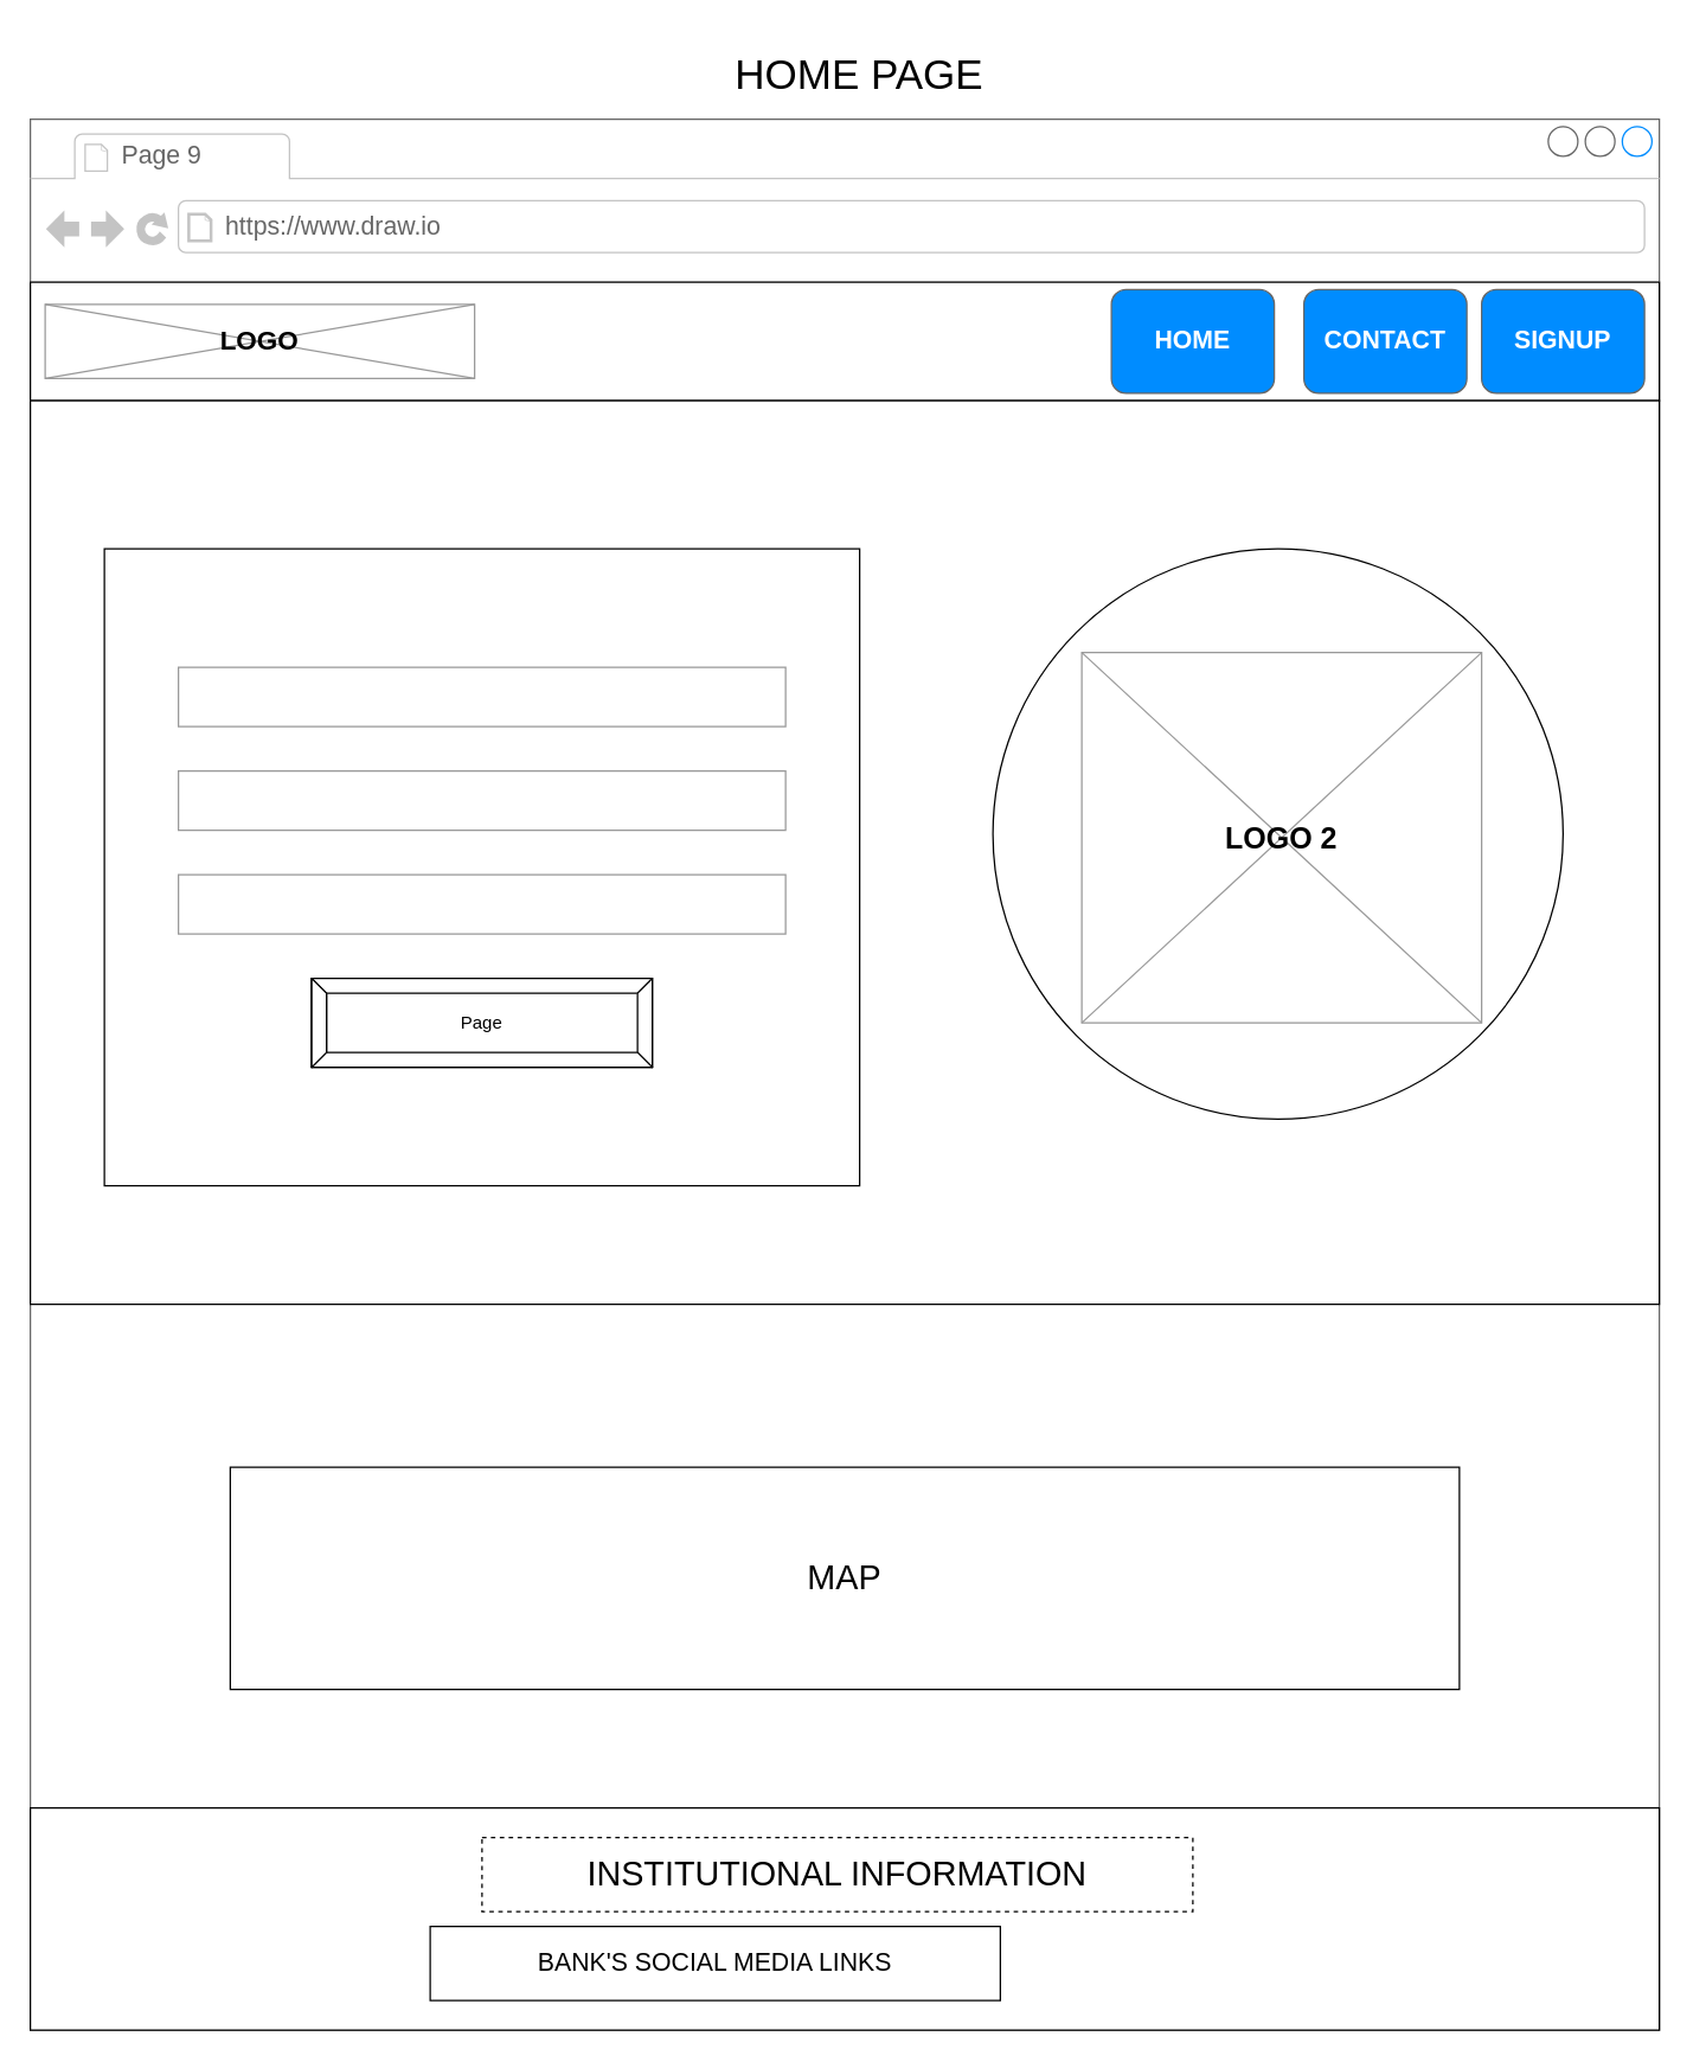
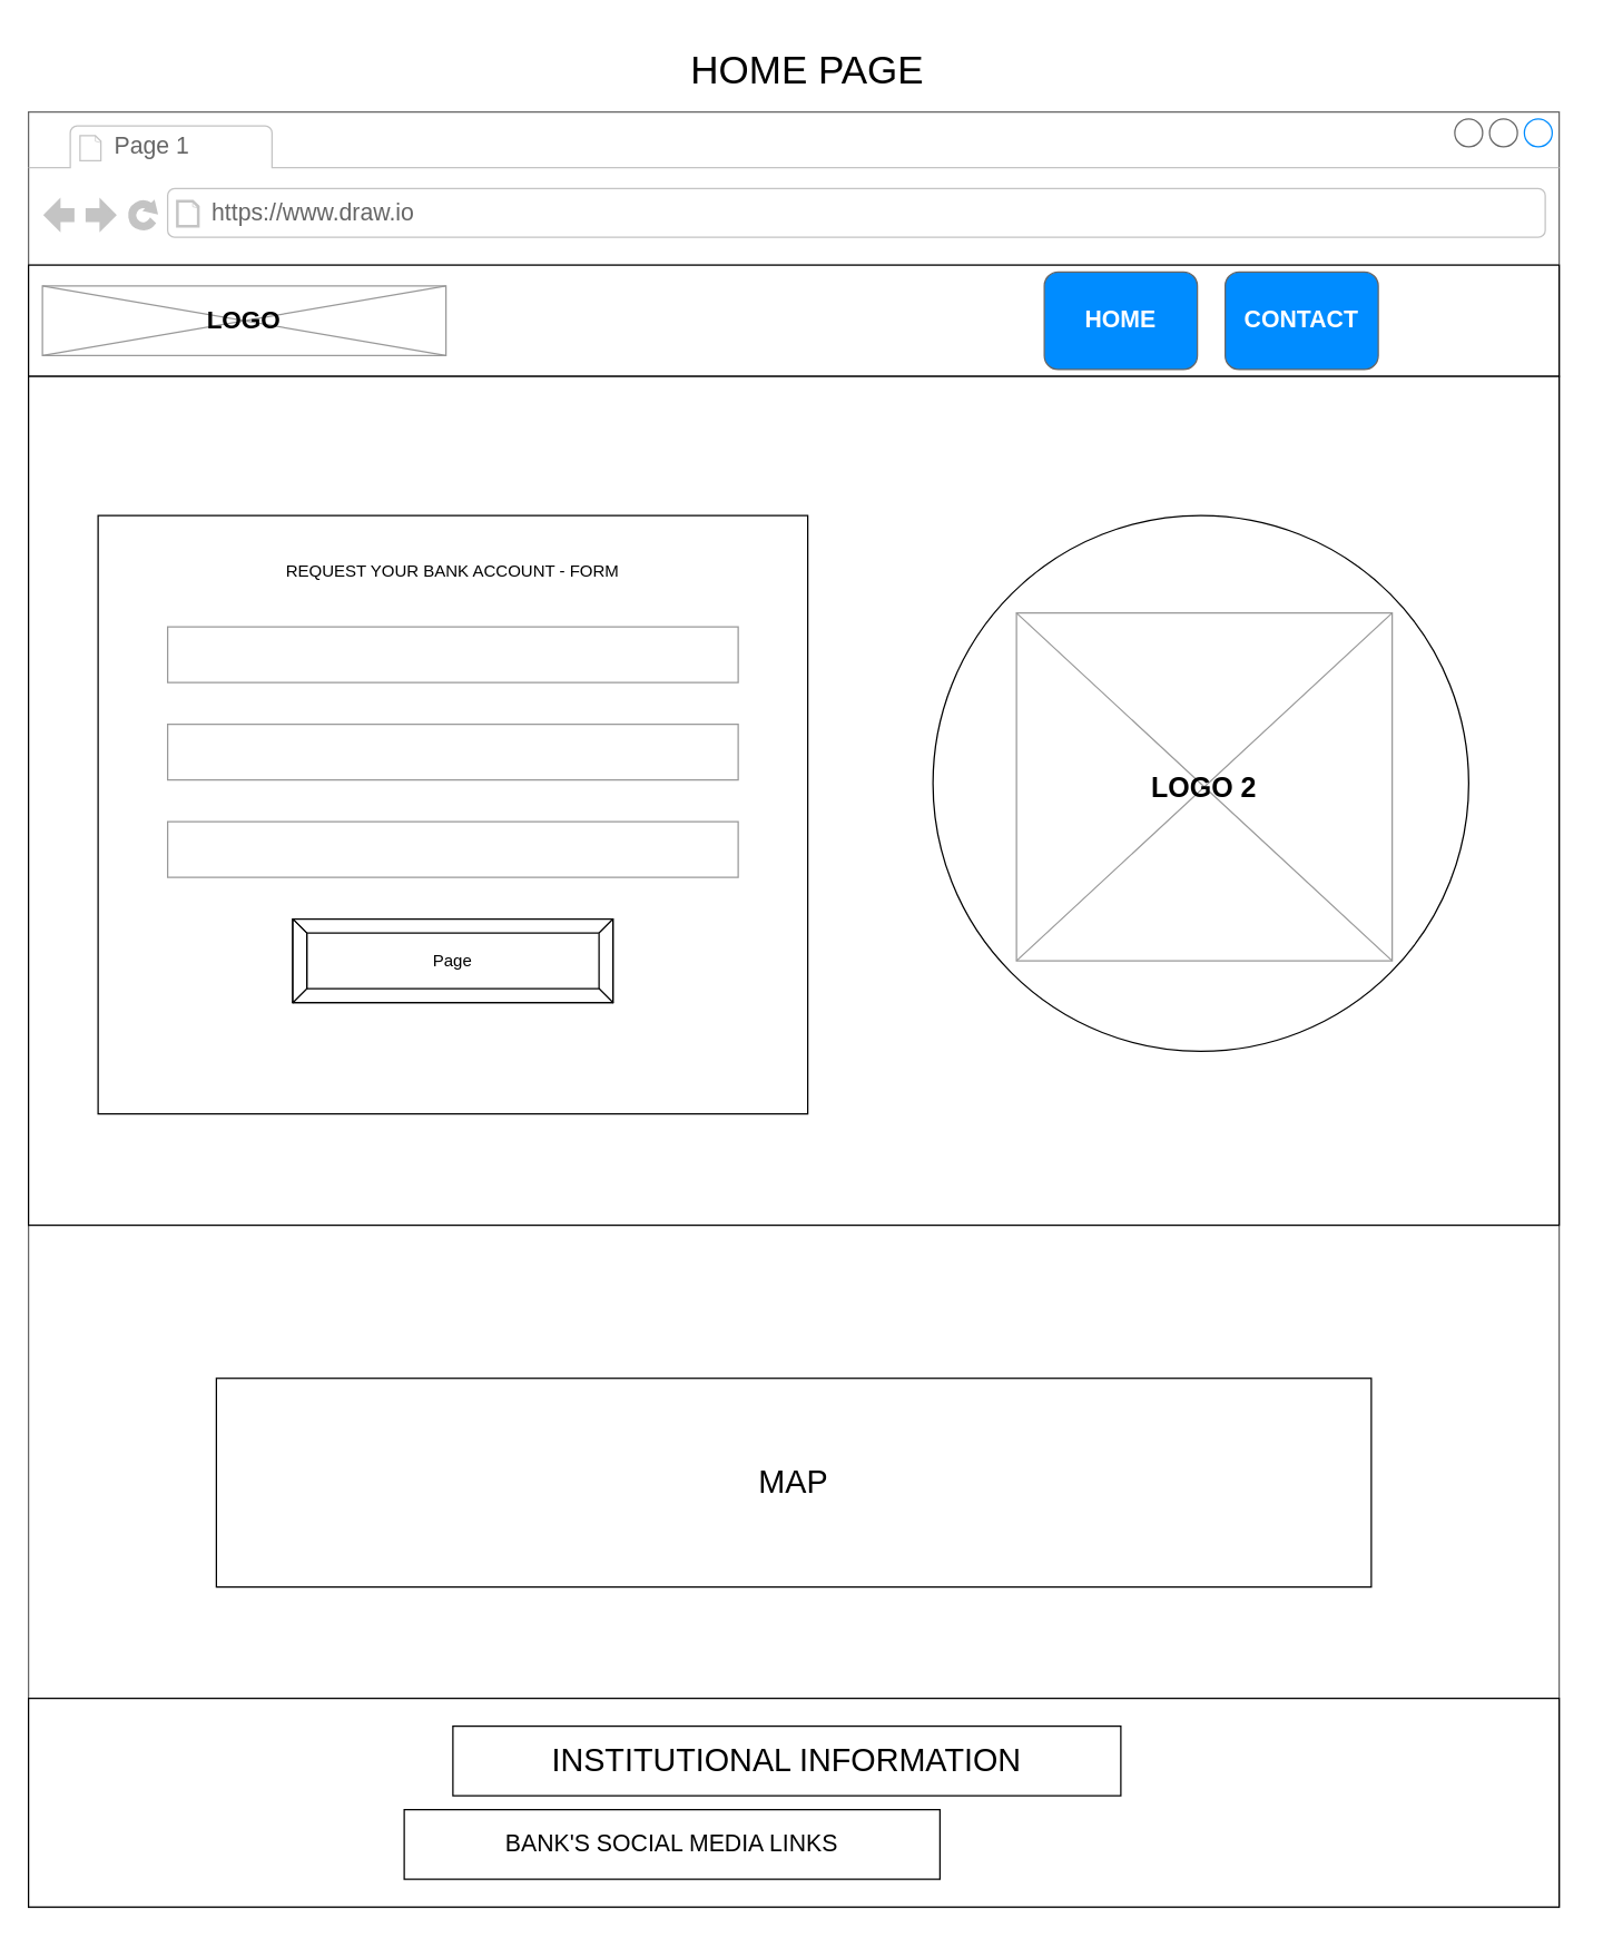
- <mxCell id="3" value="Page 9" style="strokeWidth=1;shadow=0;dashed=0;align=center;html=1;shape=mxgraph.mockup.containers.anchor;fontSize=17;fontColor=#666666;align=left;whiteSpace=wrap;" vertex="1" parent="2"><mxGeometry x="60" y="12" width="110" height="26" as="geometry" /></mxCell>
+ <mxCell id="3" value="Page 1" style="strokeWidth=1;shadow=0;dashed=0;align=center;html=1;shape=mxgraph.mockup.containers.anchor;fontSize=17;fontColor=#666666;align=left;whiteSpace=wrap;" vertex="1" parent="2"><mxGeometry x="60" y="12" width="110" height="26" as="geometry" /></mxCell>
- <mxCell id="6" value="SIGNUP" style="strokeWidth=1;shadow=0;dashed=0;align=center;html=1;shape=mxgraph.mockup.buttons.button;strokeColor=#666666;fontColor=#ffffff;mainText=;buttonStyle=round;fontSize=17;fontStyle=1;fillColor=#008cff;whiteSpace=wrap;" vertex="1" parent="2"><mxGeometry x="980" y="115" width="110" height="70" as="geometry" /></mxCell>
+ <mxCell id="23" value="REQUEST YOUR BANK ACCOUNT - FORM" style="text;html=1;strokeColor=none;fillColor=none;align=center;verticalAlign=middle;whiteSpace=wrap;rounded=0;" vertex="1" parent="2"><mxGeometry x="105" y="300" width="400" height="60" as="geometry" /></mxCell>
- <mxCell id="14" value="&lt;font style=&quot;font-size: 23px;&quot;&gt;INSTITUTIONAL INFORMATION&lt;/font&gt;" style="rounded=0;whiteSpace=wrap;html=1;dashed=1;" vertex="1" parent="2"><mxGeometry x="305" y="1160" width="480" height="50" as="geometry" /></mxCell>
+ <mxCell id="14" value="&lt;font style=&quot;font-size: 23px;&quot;&gt;INSTITUTIONAL INFORMATION&lt;/font&gt;" style="rounded=0;whiteSpace=wrap;html=1;" vertex="1" parent="2"><mxGeometry x="305" y="1160" width="480" height="50" as="geometry" /></mxCell>
